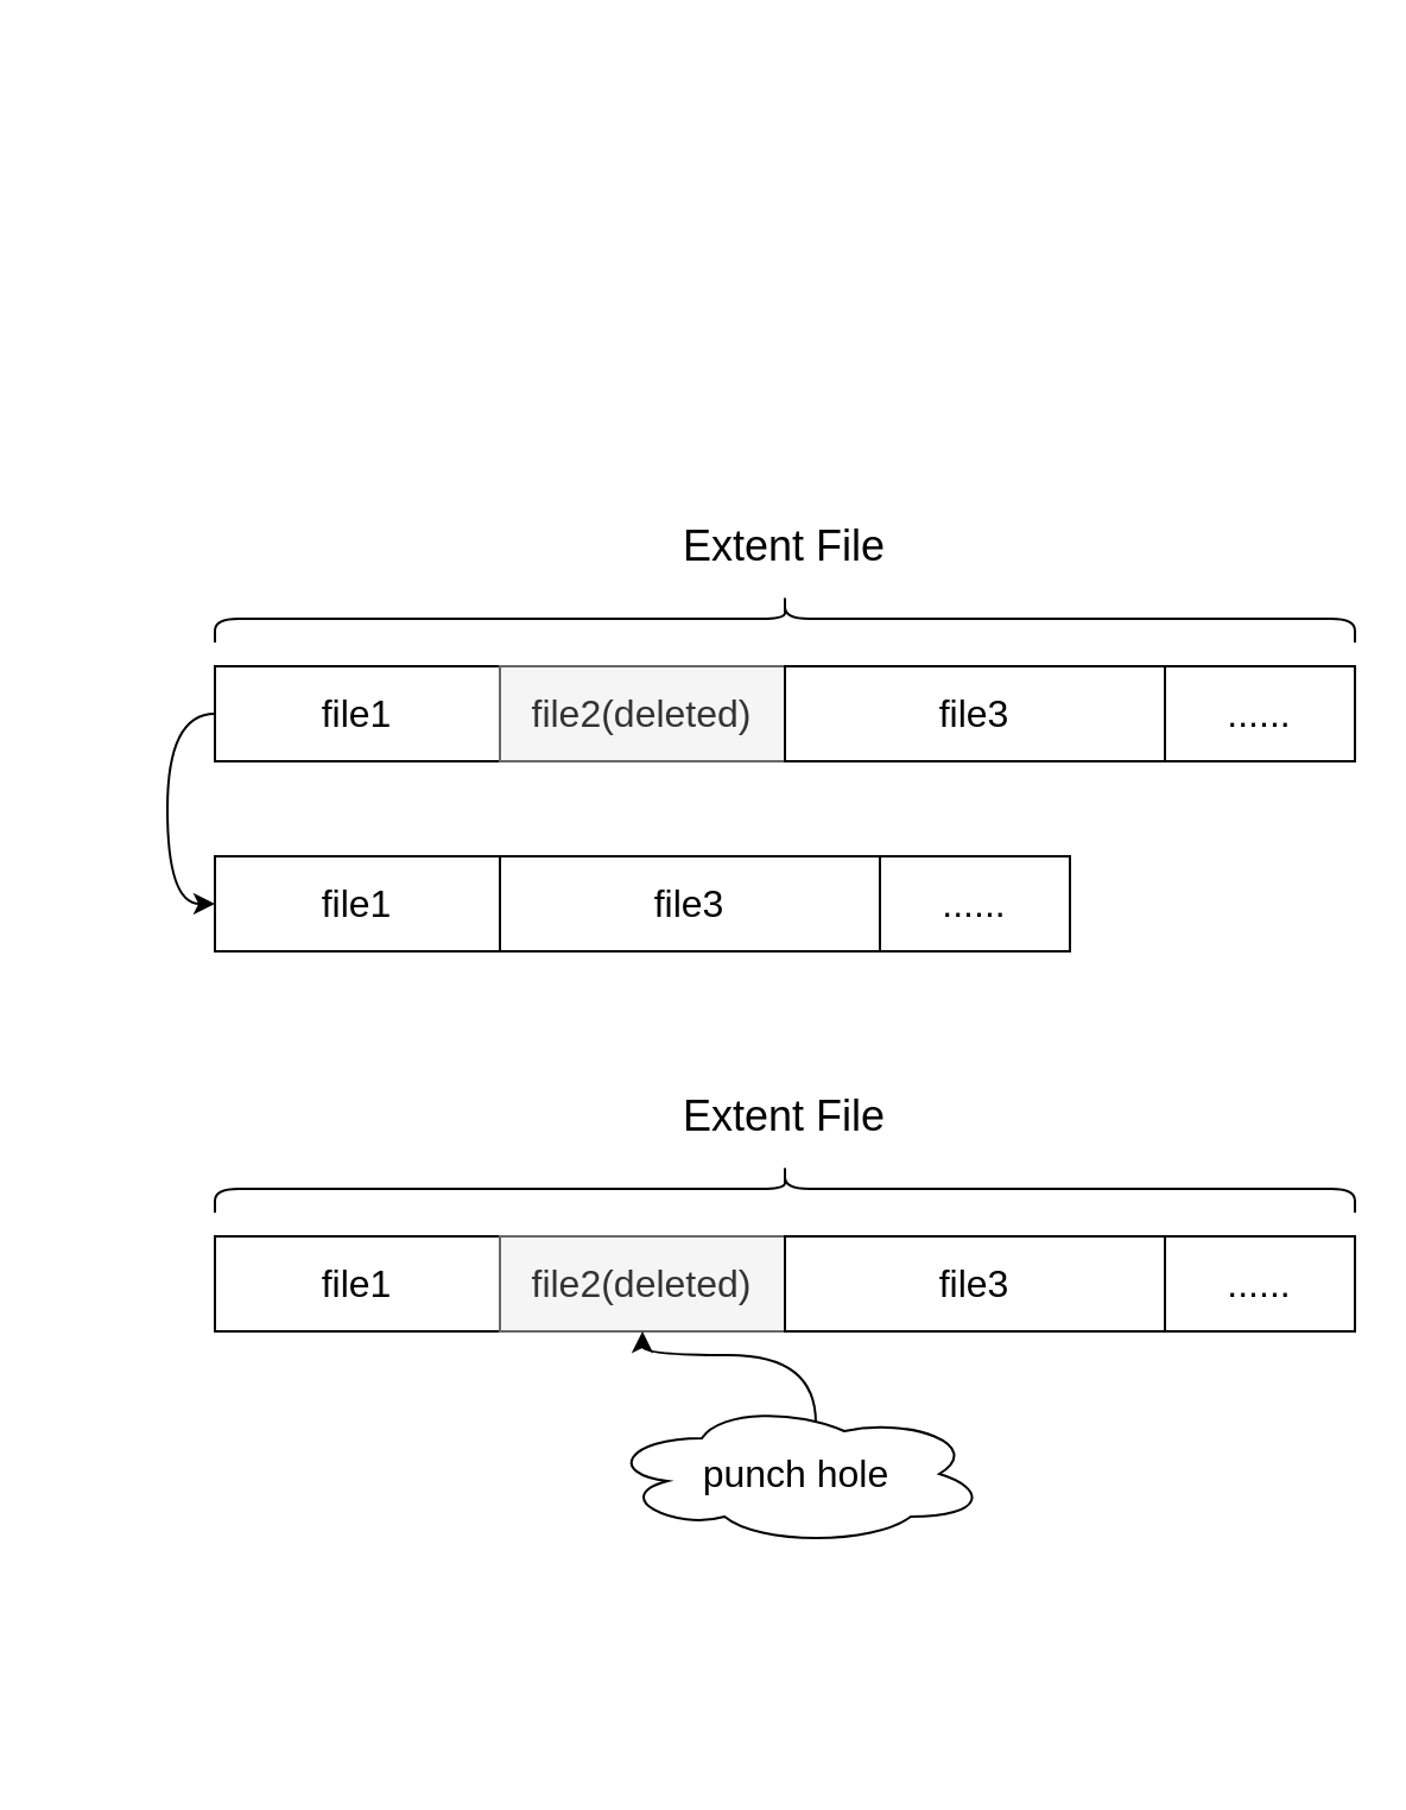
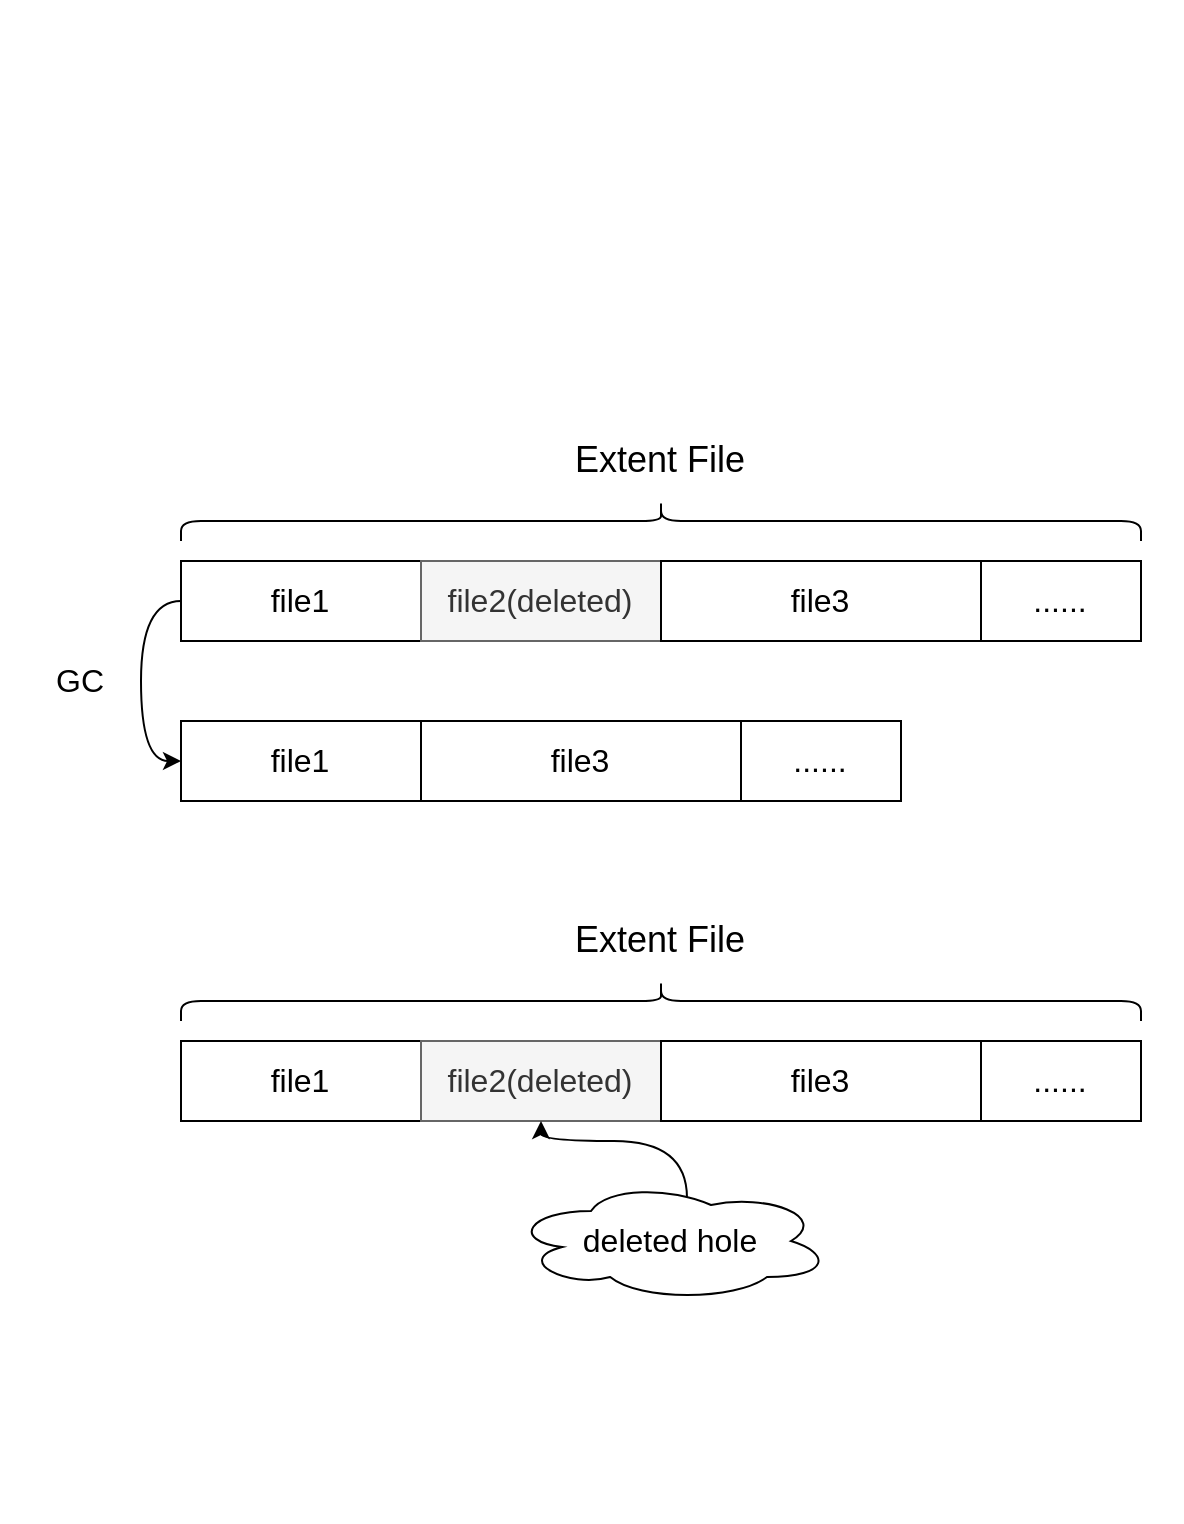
+ <mxCell id="12" value="&lt;font style=&quot;font-size: 16px&quot;&gt;GC&lt;/font&gt;" style="text;html=1;strokeColor=none;fillColor=none;align=center;verticalAlign=middle;whiteSpace=wrap;rounded=0;shadow=0;glass=0;comic=0;" vertex="1" parent="1"><mxGeometry x="20" y="330" width="40" height="20" as="geometry" /></mxCell>
- <mxCell id="20" value="&lt;font style=&quot;font-size: 16px&quot;&gt;punch hole&lt;/font&gt;" style="ellipse;shape=cloud;whiteSpace=wrap;html=1;shadow=0;glass=0;comic=0;fillColor=#ffffff;gradientColor=none;" vertex="1" parent="1"><mxGeometry x="255" y="590" width="160" height="60" as="geometry" /></mxCell>
+ <mxCell id="20" value="&lt;font style=&quot;font-size: 16px&quot;&gt;deleted hole&lt;/font&gt;" style="ellipse;shape=cloud;whiteSpace=wrap;html=1;shadow=0;glass=0;comic=0;fillColor=#ffffff;gradientColor=none;" vertex="1" parent="1"><mxGeometry x="255" y="590" width="160" height="60" as="geometry" /></mxCell>
